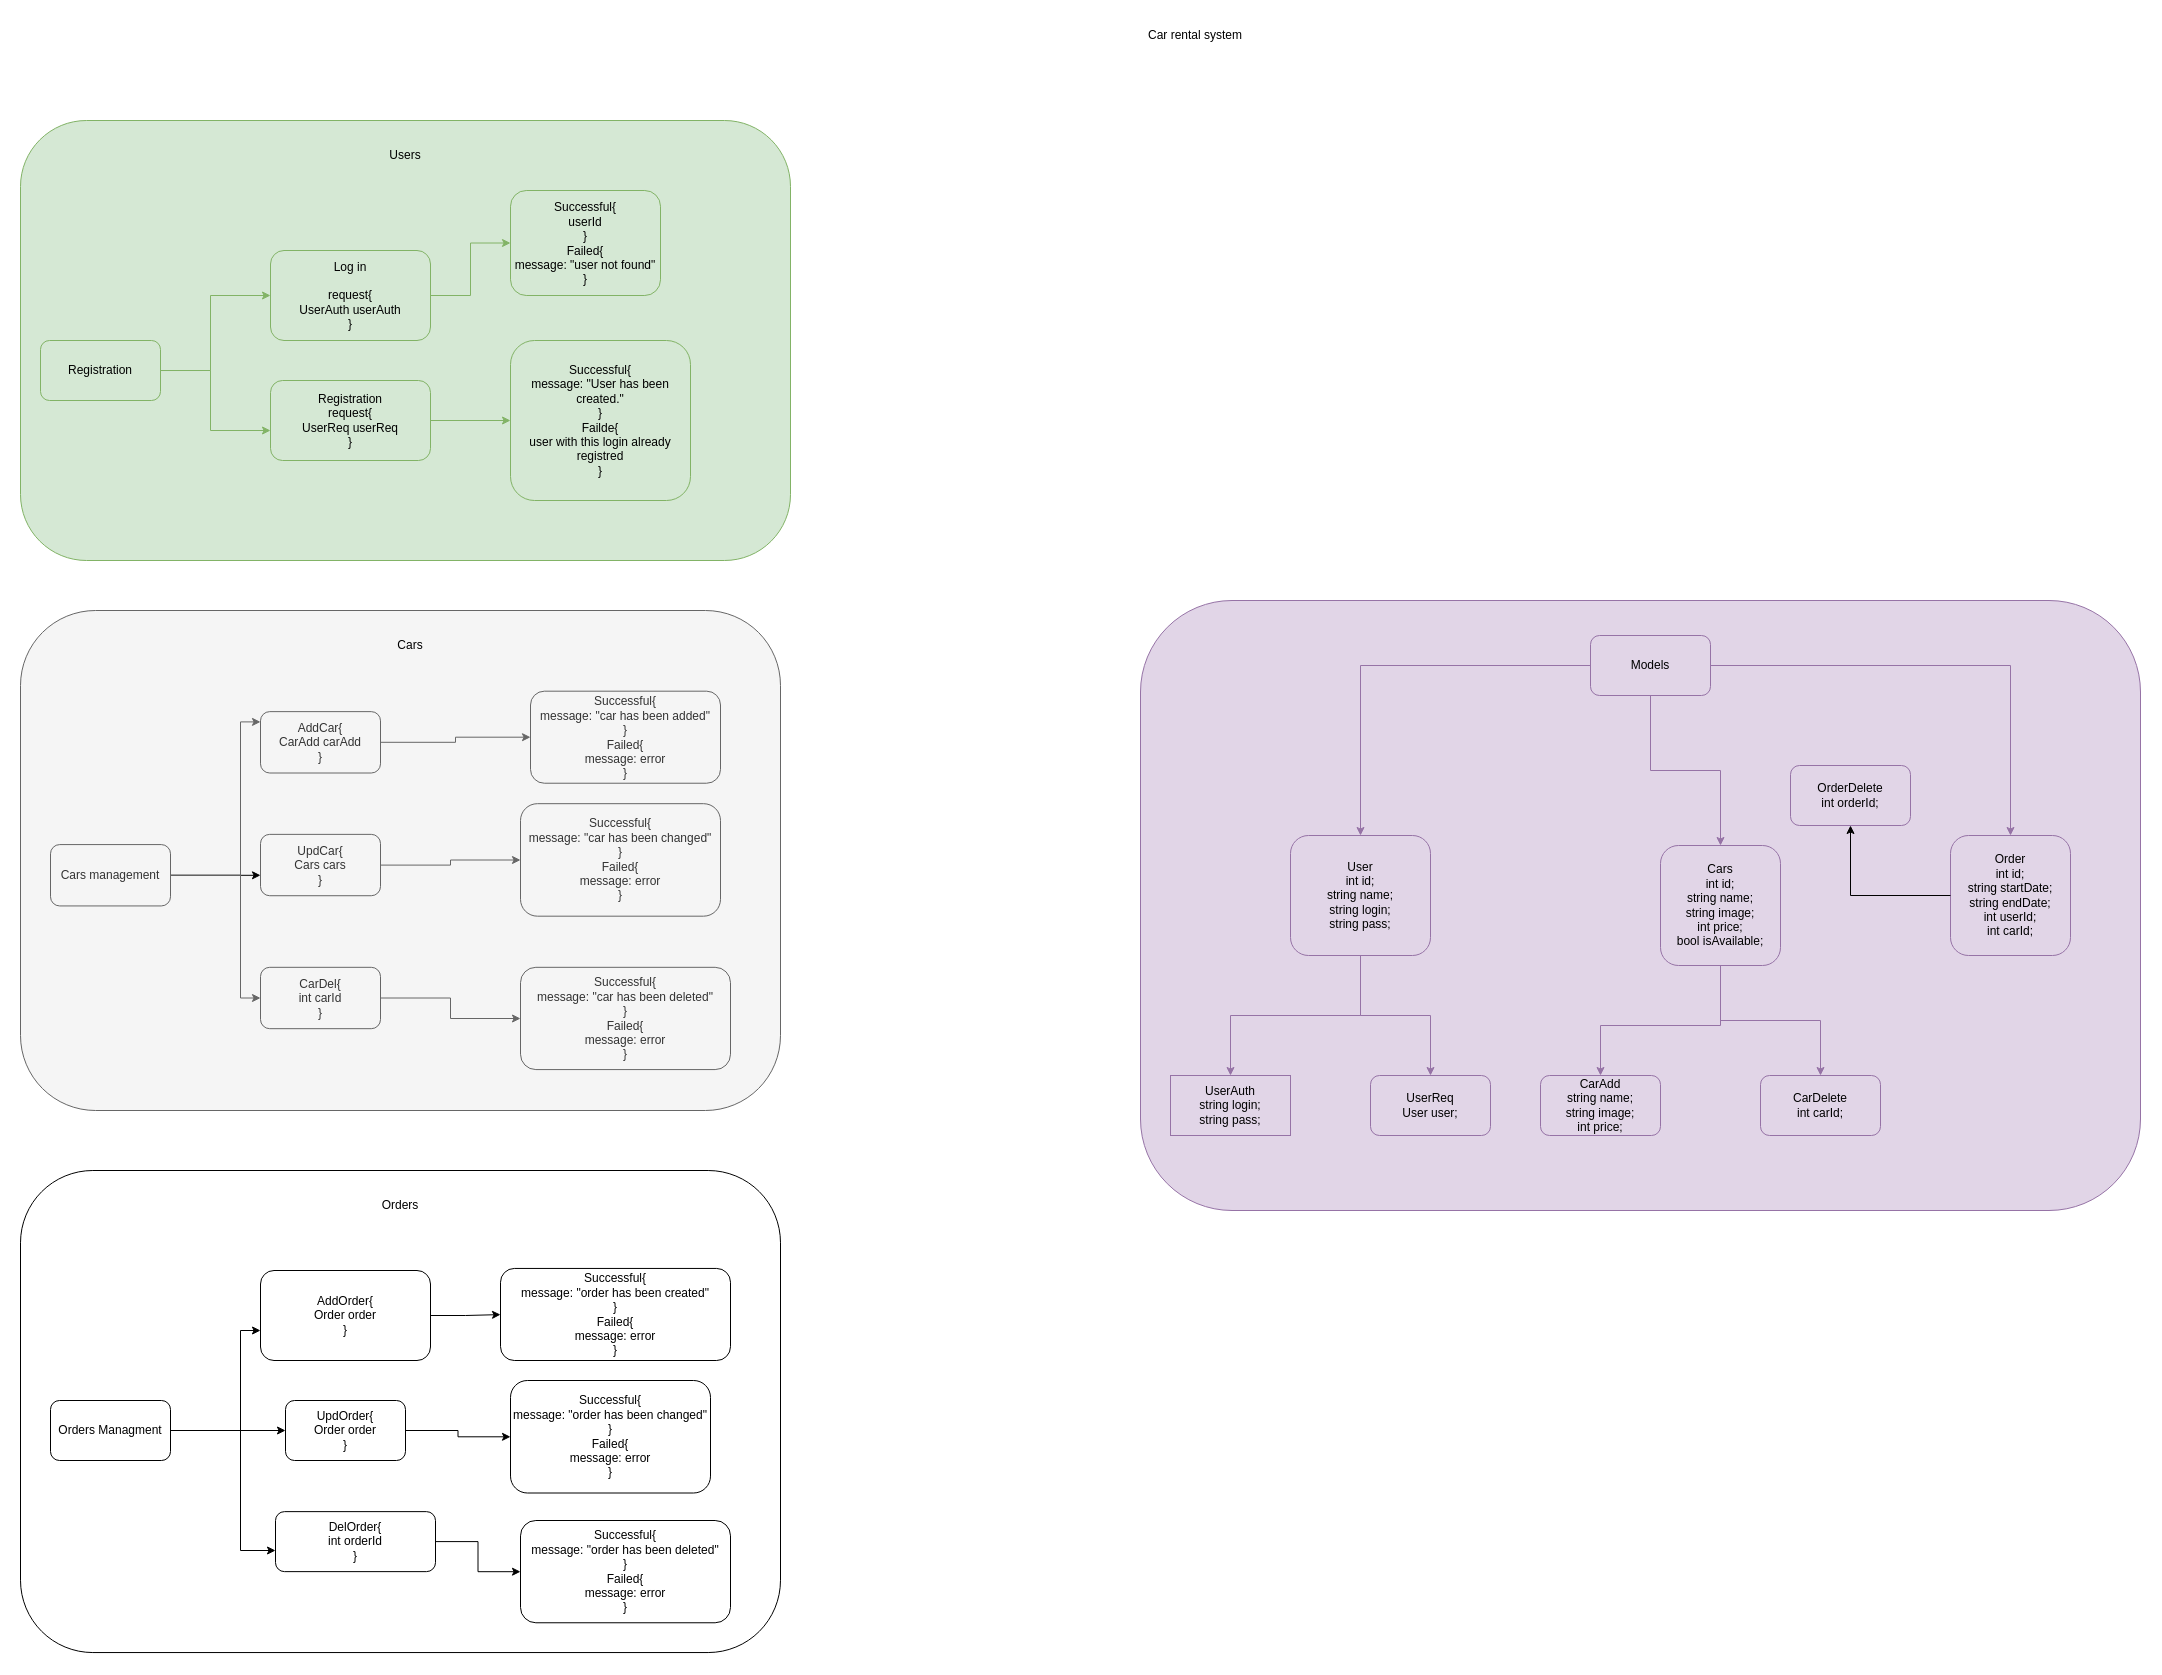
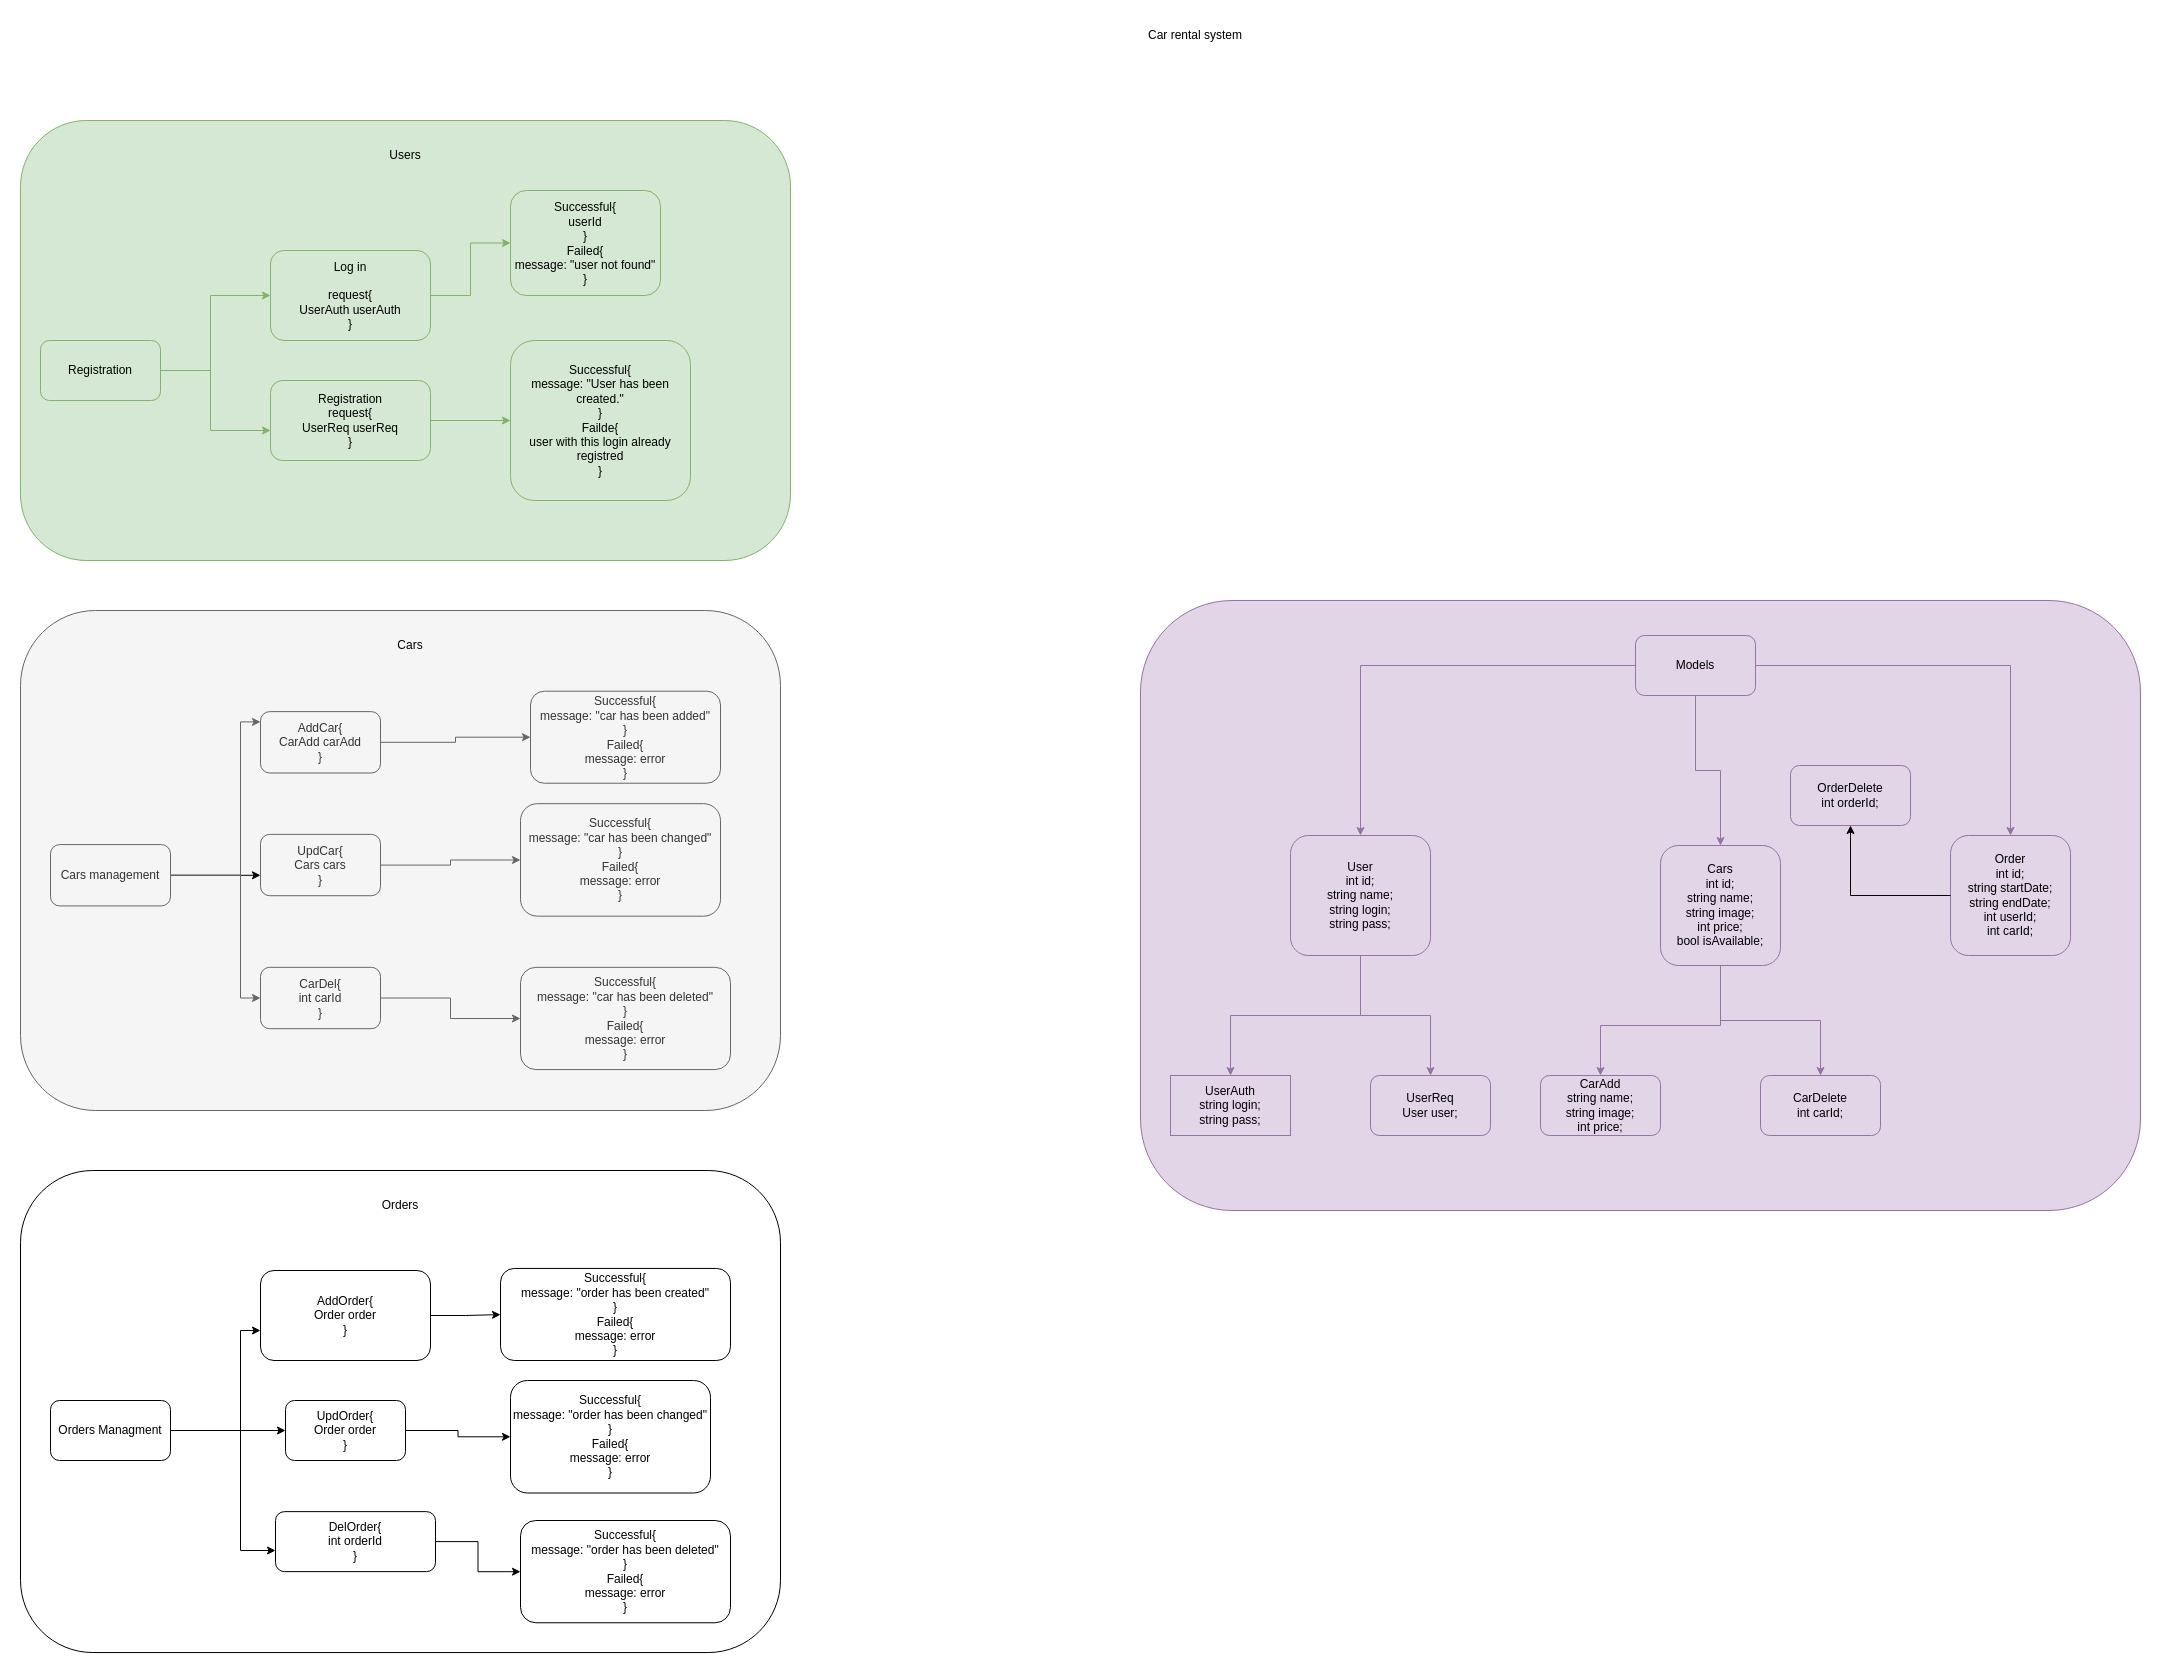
- <mxCell id="33" value="Models" style="rounded=1;whiteSpace=wrap;html=1;fillColor=#e1d5e7;strokeColor=#9673a6;" parent="31" vertex="1"><mxGeometry x="450" y="35" width="120" height="60" as="geometry" /></mxCell>
+ <mxCell id="33" value="Models" style="rounded=1;whiteSpace=wrap;html=1;fillColor=#e1d5e7;strokeColor=#9673a6;" parent="31" vertex="1"><mxGeometry x="495" y="35" width="120" height="60" as="geometry" /></mxCell>
